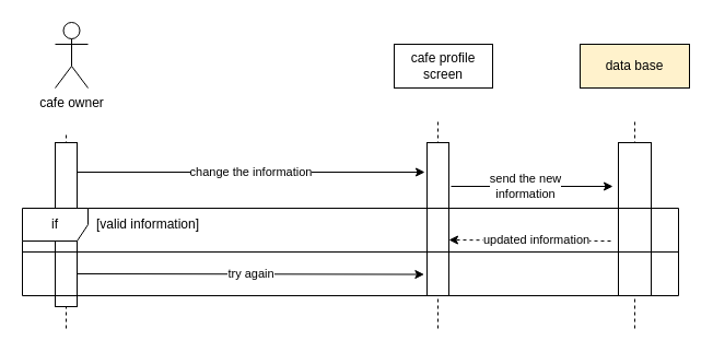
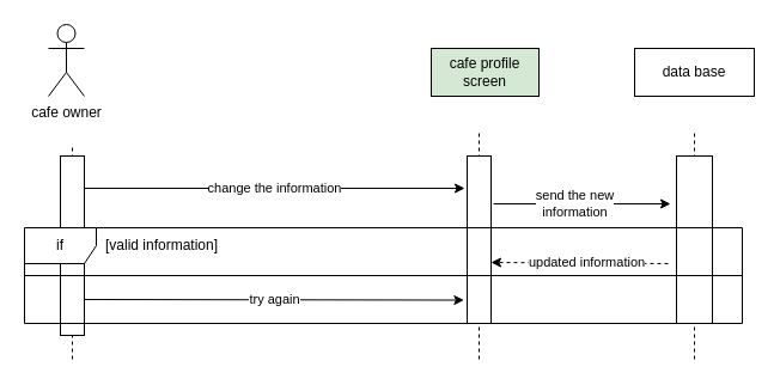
- <mxCell id="3" value="cafe owner" style="shape=umlActor;verticalLabelPosition=bottom;labelBackgroundColor=#ffffff;verticalAlign=top;html=1;outlineConnect=0;" vertex="1" parent="1"><mxGeometry x="50" y="20" width="30" height="60" as="geometry" /></mxCell>
+ <mxCell id="3" value="cafe owner" style="shape=umlActor;verticalLabelPosition=bottom;labelBackgroundColor=#ffffff;verticalAlign=top;html=1;outlineConnect=0;" vertex="1" parent="1"><mxGeometry x="40" y="20" width="30" height="60" as="geometry" /></mxCell>
- <mxCell id="2" value="cafe profile&lt;br&gt;screen" style="rounded=0;whiteSpace=wrap;html=1;" vertex="1" parent="1"><mxGeometry x="360" y="40" width="90" height="40" as="geometry" /></mxCell>
+ <mxCell id="2" value="cafe profile&lt;br&gt;screen" style="rounded=0;whiteSpace=wrap;html=1;fillColor=#d5e8d4;" vertex="1" parent="1"><mxGeometry x="360" y="40" width="90" height="40" as="geometry" /></mxCell>
- <mxCell id="9" value="data base" style="rounded=0;whiteSpace=wrap;html=1;fillColor=#fff2cc;" vertex="1" parent="1"><mxGeometry x="530" y="40" width="100" height="40" as="geometry" /></mxCell>
+ <mxCell id="9" value="data base" style="rounded=0;whiteSpace=wrap;html=1;" vertex="1" parent="1"><mxGeometry x="530" y="40" width="100" height="40" as="geometry" /></mxCell>
